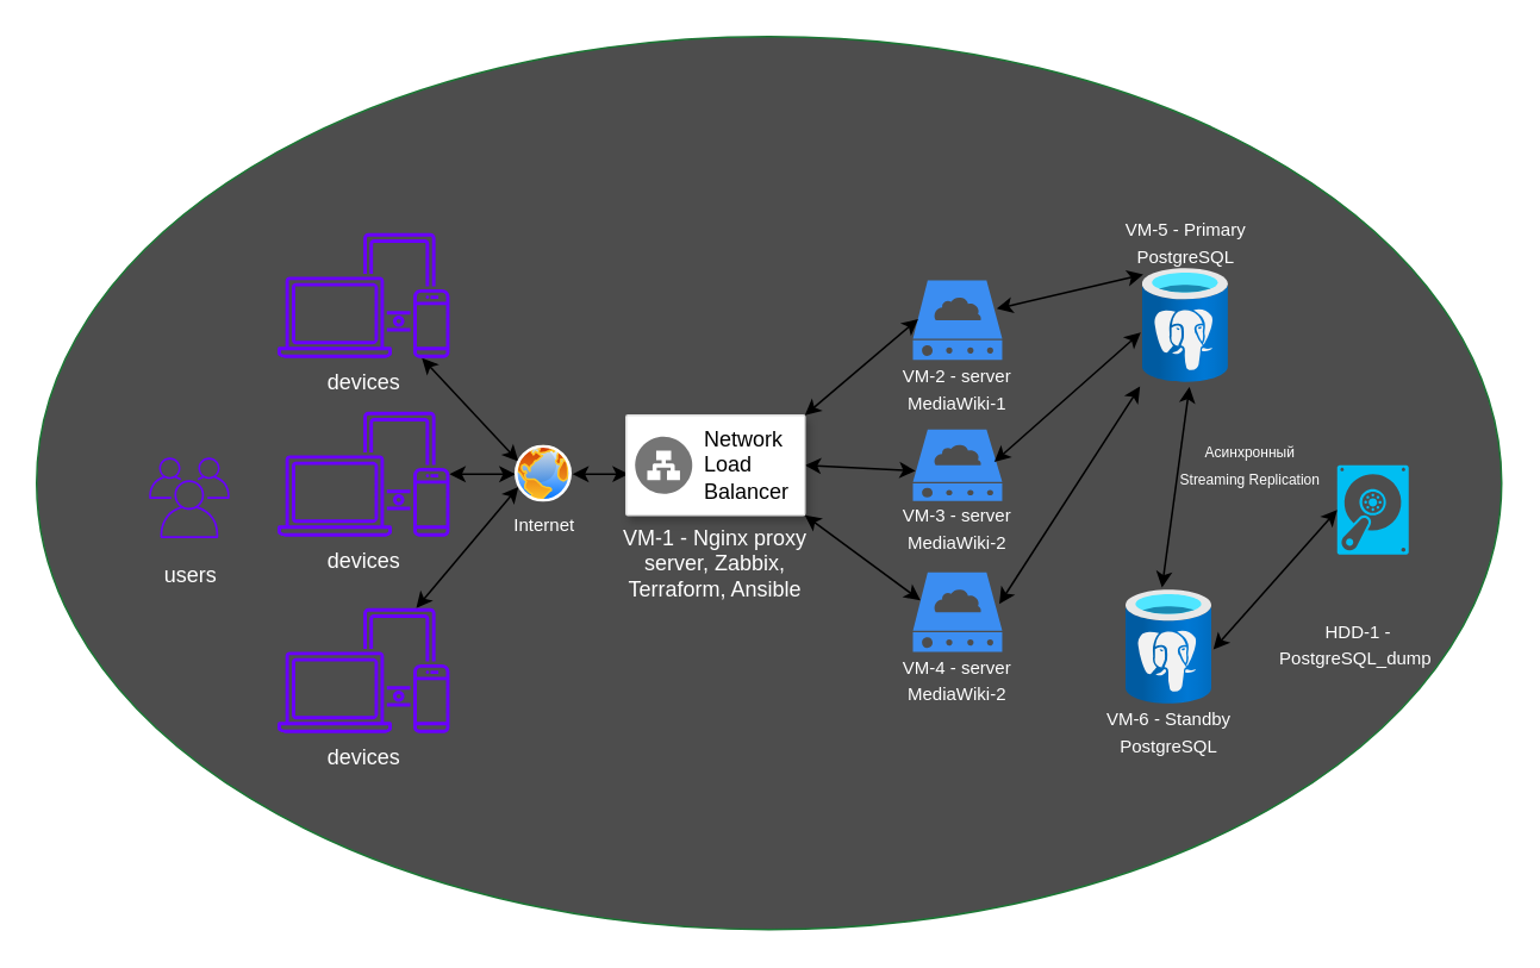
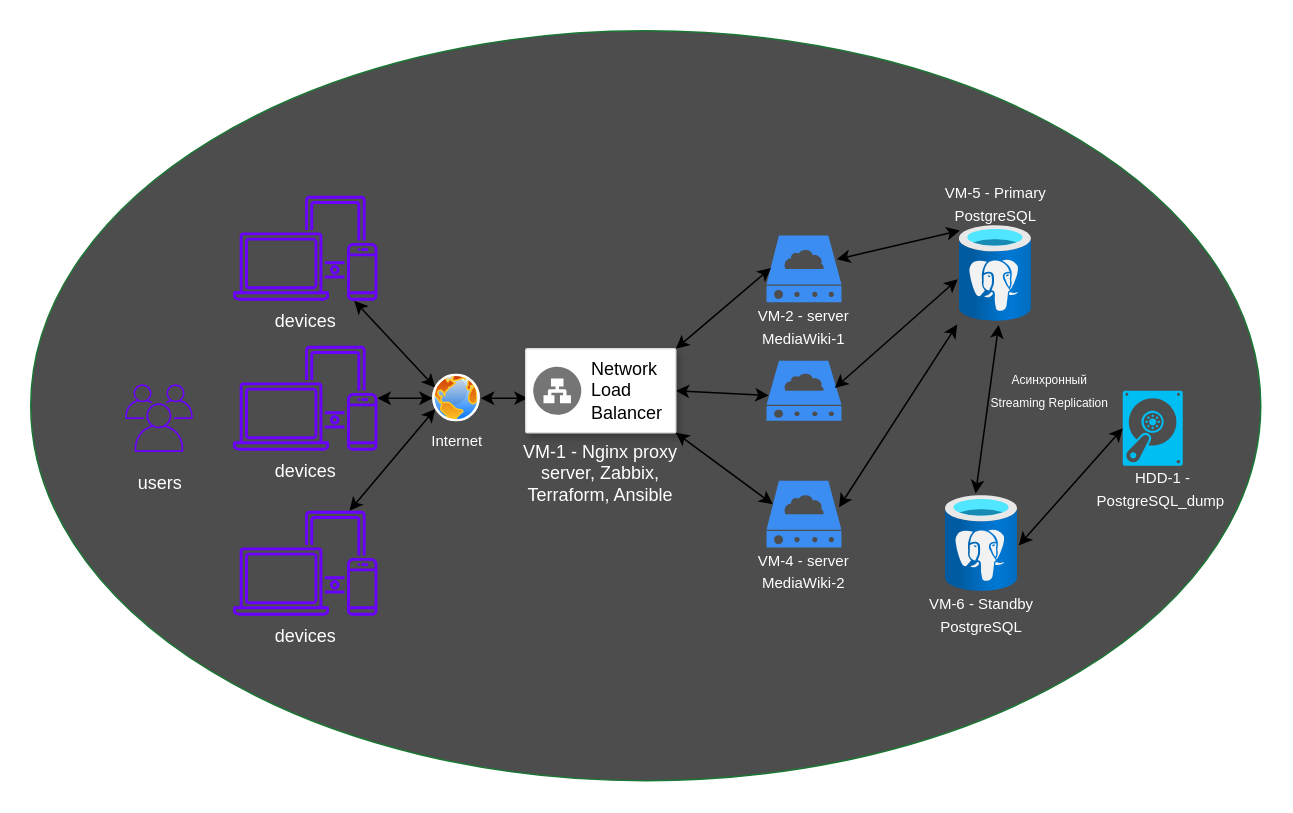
- <mxCell id="10" value="&lt;font color=&quot;#ffffff&quot; style=&quot;font-size: 10px;&quot;&gt;VM-3 - server MediaWiki-2&lt;/font&gt;" style="text;strokeColor=none;align=center;fillColor=none;html=1;verticalAlign=middle;whiteSpace=wrap;rounded=0;" parent="9" vertex="1"><mxGeometry y="40" width="75" height="30" as="geometry" /></mxCell>
- <mxCell id="25" value="&lt;span style=&quot;font-size: 10px;&quot;&gt;&lt;font color=&quot;#ffffff&quot;&gt;HDD-1 - PostgreSQL_dump&amp;nbsp;&lt;/font&gt;&lt;/span&gt;" style="text;strokeColor=none;align=center;fillColor=none;html=1;verticalAlign=middle;whiteSpace=wrap;rounded=0;" parent="2" vertex="1"><mxGeometry x="693" y="325" width="93.5" height="30" as="geometry" /></mxCell>
+ <mxCell id="25" value="&lt;span style=&quot;font-size: 10px;&quot;&gt;&lt;font color=&quot;#ffffff&quot;&gt;HDD-1 - PostgreSQL_dump&amp;nbsp;&lt;/font&gt;&lt;/span&gt;" style="text;strokeColor=none;align=center;fillColor=none;html=1;verticalAlign=middle;whiteSpace=wrap;rounded=0;" parent="2" vertex="1"><mxGeometry x="708" y="290" width="93.5" height="30" as="geometry" /></mxCell>
